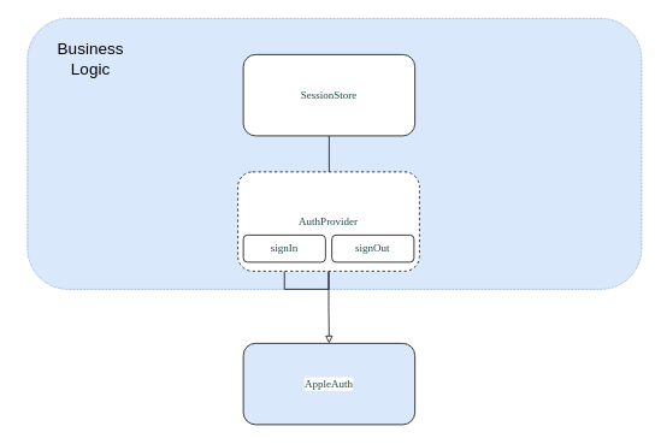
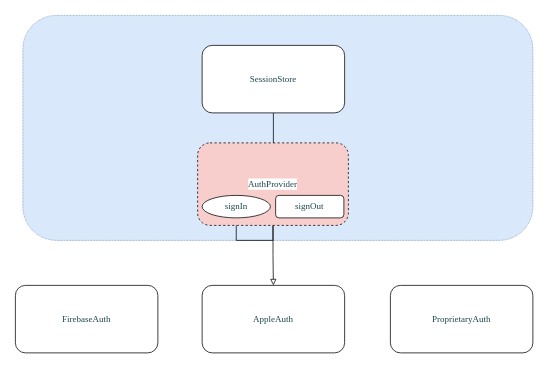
- <mxCell id="13" value="Business Logic" style="text;html=1;strokeColor=none;fillColor=none;align=center;verticalAlign=middle;whiteSpace=wrap;rounded=0;dashed=1;dashPattern=1 1;fontSize=18;" vertex="1" parent="1"><mxGeometry x="70" y="50" width="60" height="30" as="geometry" /></mxCell>
- <mxCell id="7" value="&lt;p style=&quot;margin: 0px ; font-stretch: normal ; line-height: normal ; font-family: &amp;#34;menlo&amp;#34; ; color: rgb(28 , 70 , 74) ; background-color: rgb(255 , 255 , 255)&quot;&gt;AuthProvider&lt;/p&gt;" style="rounded=1;whiteSpace=wrap;html=1;dashed=1;" vertex="1" parent="1"><mxGeometry x="263" y="190" width="201" height="110" as="geometry" /></mxCell>
+ <mxCell id="7" value="&lt;p style=&quot;margin: 0px ; font-stretch: normal ; line-height: normal ; font-family: &amp;#34;menlo&amp;#34; ; color: rgb(28 , 70 , 74) ; background-color: rgb(255 , 255 , 255)&quot;&gt;AuthProvider&lt;/p&gt;" style="rounded=1;whiteSpace=wrap;html=1;dashed=1;fillColor=#f8cecc;" vertex="1" parent="1"><mxGeometry x="263" y="190" width="201" height="110" as="geometry" /></mxCell>
- <mxCell id="8" value="&lt;p style=&quot;margin: 0px ; font-stretch: normal ; line-height: normal ; font-family: &amp;#34;menlo&amp;#34; ; color: rgb(28 , 70 , 74) ; background-color: rgb(255 , 255 , 255)&quot;&gt;signIn&lt;/p&gt;" style="rounded=1;whiteSpace=wrap;html=1;" vertex="1" parent="1"><mxGeometry x="269" y="260" width="91" height="30" as="geometry" /></mxCell>
+ <mxCell id="8" value="&lt;p style=&quot;margin: 0px ; font-stretch: normal ; line-height: normal ; font-family: &amp;#34;menlo&amp;#34; ; color: rgb(28 , 70 , 74) ; background-color: rgb(255 , 255 , 255)&quot;&gt;signIn&lt;/p&gt;" style="ellipse;whiteSpace=wrap;html=1;" vertex="1" parent="1"><mxGeometry x="269" y="260" width="91" height="30" as="geometry" /></mxCell>
+ <mxCell id="10" value="&lt;p style=&quot;margin: 0px ; font-stretch: normal ; line-height: normal ; font-family: &amp;#34;menlo&amp;#34; ; color: rgb(28 , 70 , 74) ; background-color: rgb(255 , 255 , 255)&quot;&gt;FirebaseAuth&lt;/p&gt;" style="rounded=1;whiteSpace=wrap;html=1;" vertex="1" parent="1"><mxGeometry x="20" y="380" width="190" height="90" as="geometry" /></mxCell>
- <mxCell id="11" value="&lt;p style=&quot;margin: 0px ; font-stretch: normal ; line-height: normal ; font-family: &amp;#34;menlo&amp;#34; ; color: rgb(28 , 70 , 74) ; background-color: rgb(255 , 255 , 255)&quot;&gt;AppleAuth&lt;/p&gt;" style="rounded=1;whiteSpace=wrap;html=1;fillColor=#dae8fc;" vertex="1" parent="1"><mxGeometry x="269" y="380" width="190" height="90" as="geometry" /></mxCell>
+ <mxCell id="11" value="&lt;p style=&quot;margin: 0px ; font-stretch: normal ; line-height: normal ; font-family: &amp;#34;menlo&amp;#34; ; color: rgb(28 , 70 , 74) ; background-color: rgb(255 , 255 , 255)&quot;&gt;AppleAuth&lt;/p&gt;" style="rounded=1;whiteSpace=wrap;html=1;" vertex="1" parent="1"><mxGeometry x="269" y="380" width="190" height="90" as="geometry" /></mxCell>
+ <mxCell id="12" value="&lt;p style=&quot;margin: 0px ; font-stretch: normal ; line-height: normal ; font-family: &amp;#34;menlo&amp;#34; ; color: rgb(28 , 70 , 74) ; background-color: rgb(255 , 255 , 255)&quot;&gt;ProprietaryAuth&lt;/p&gt;" style="rounded=1;whiteSpace=wrap;html=1;" vertex="1" parent="1"><mxGeometry x="520" y="380" width="190" height="90" as="geometry" /></mxCell>
